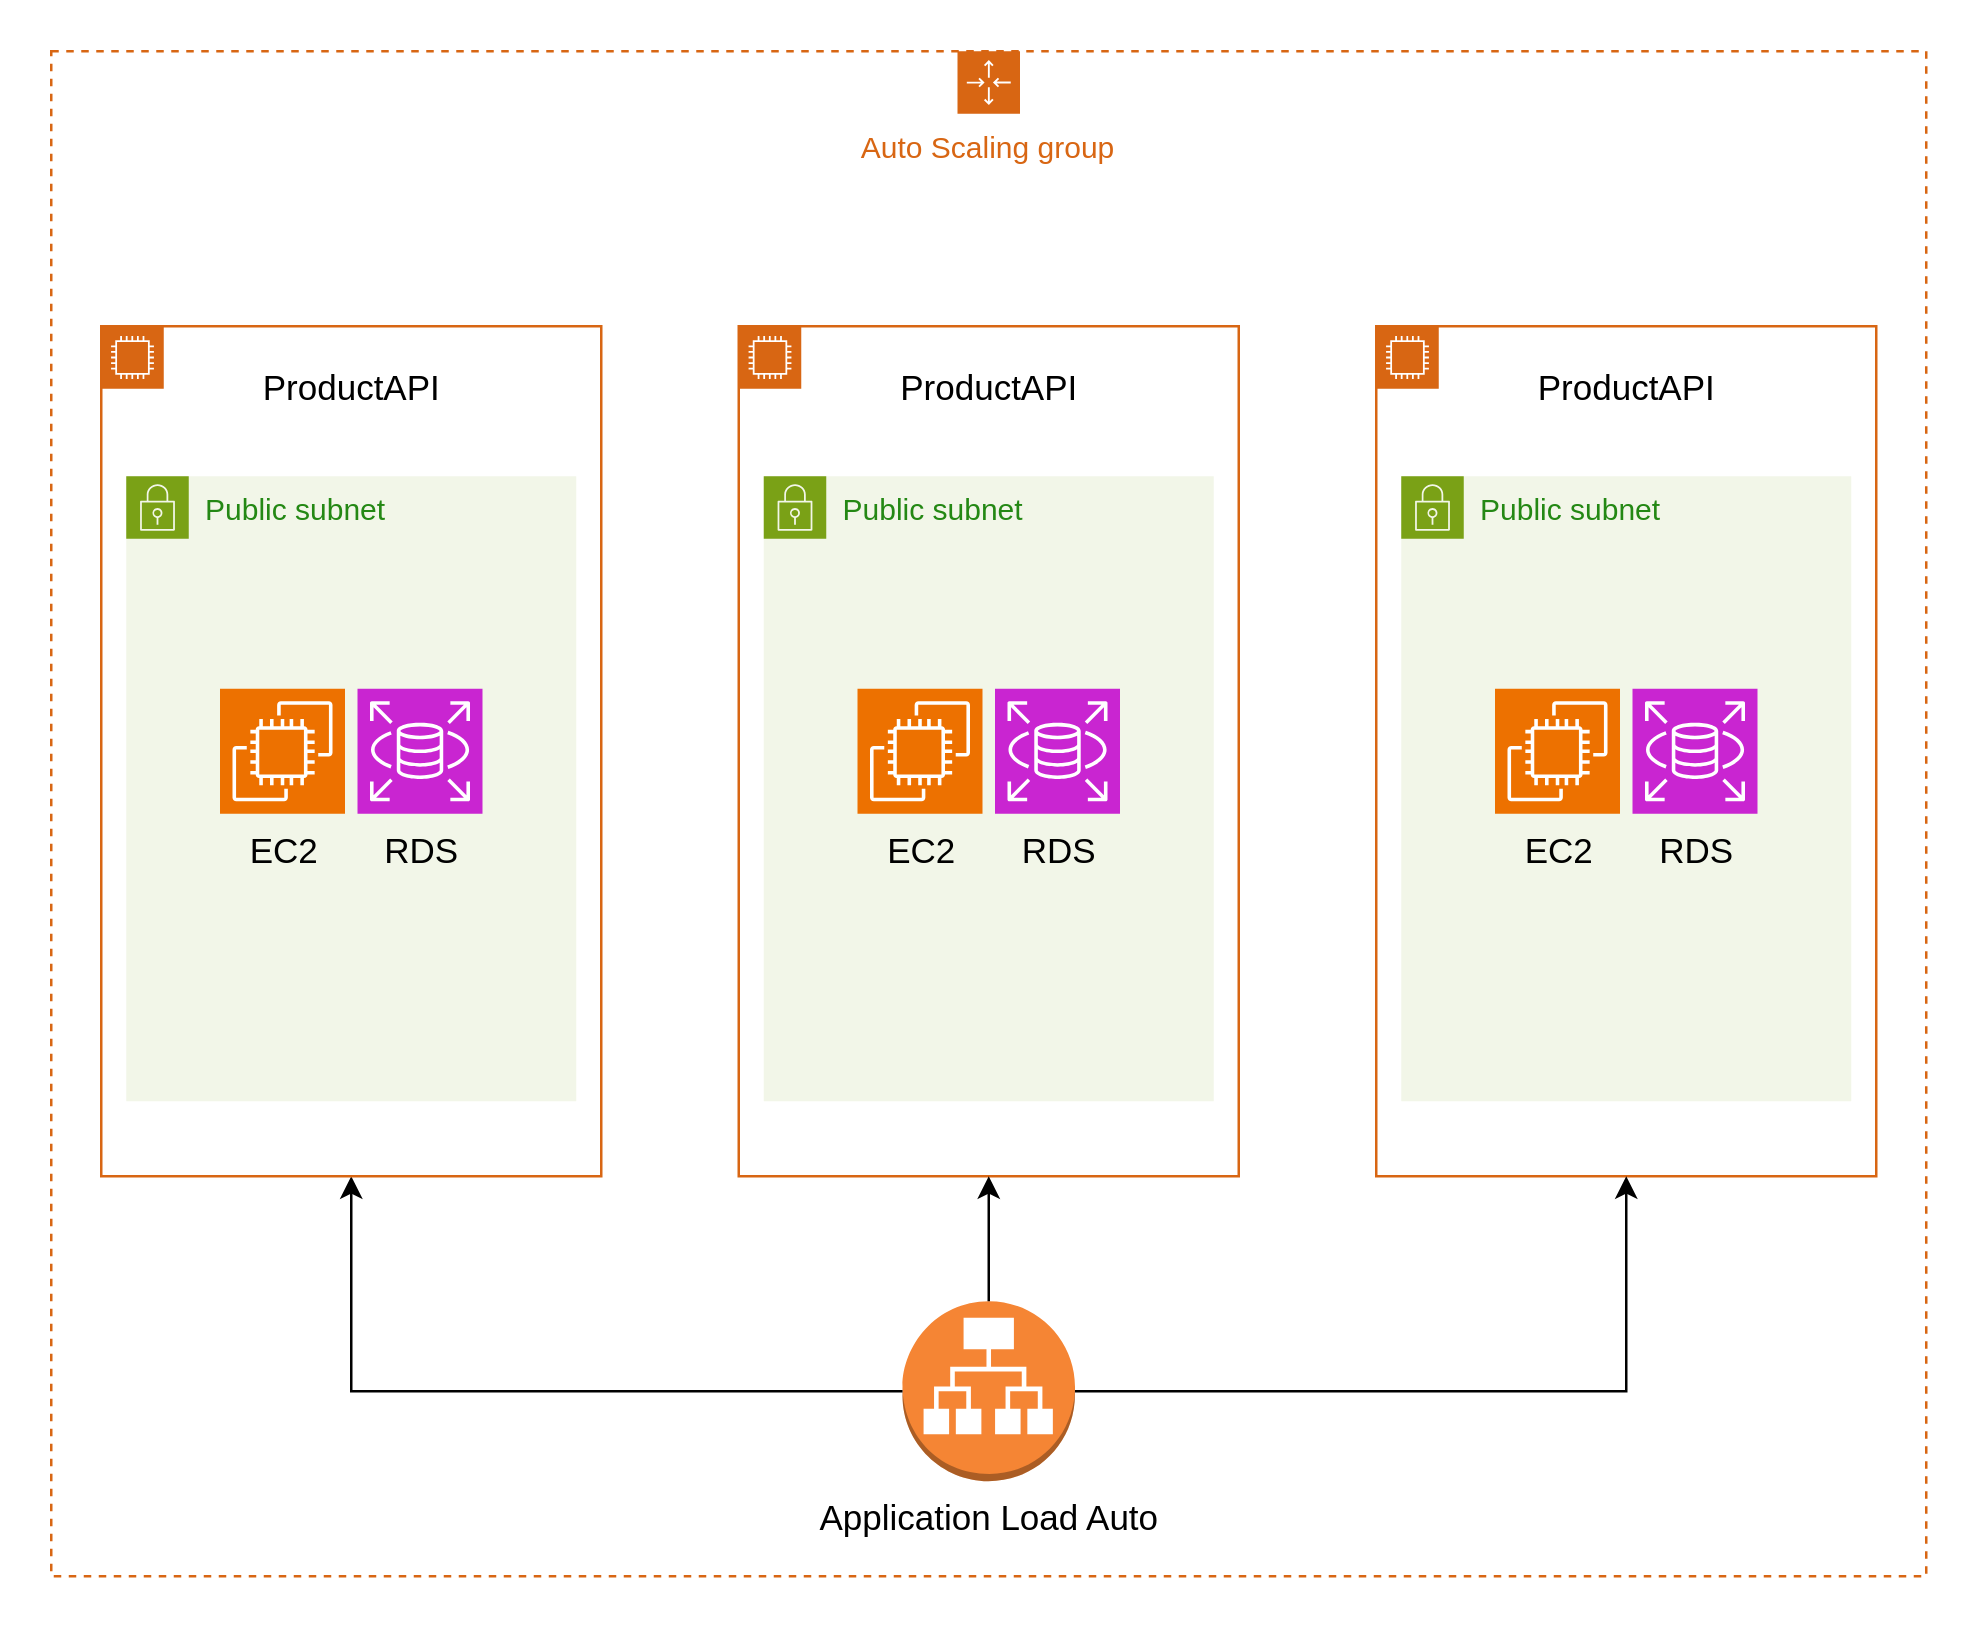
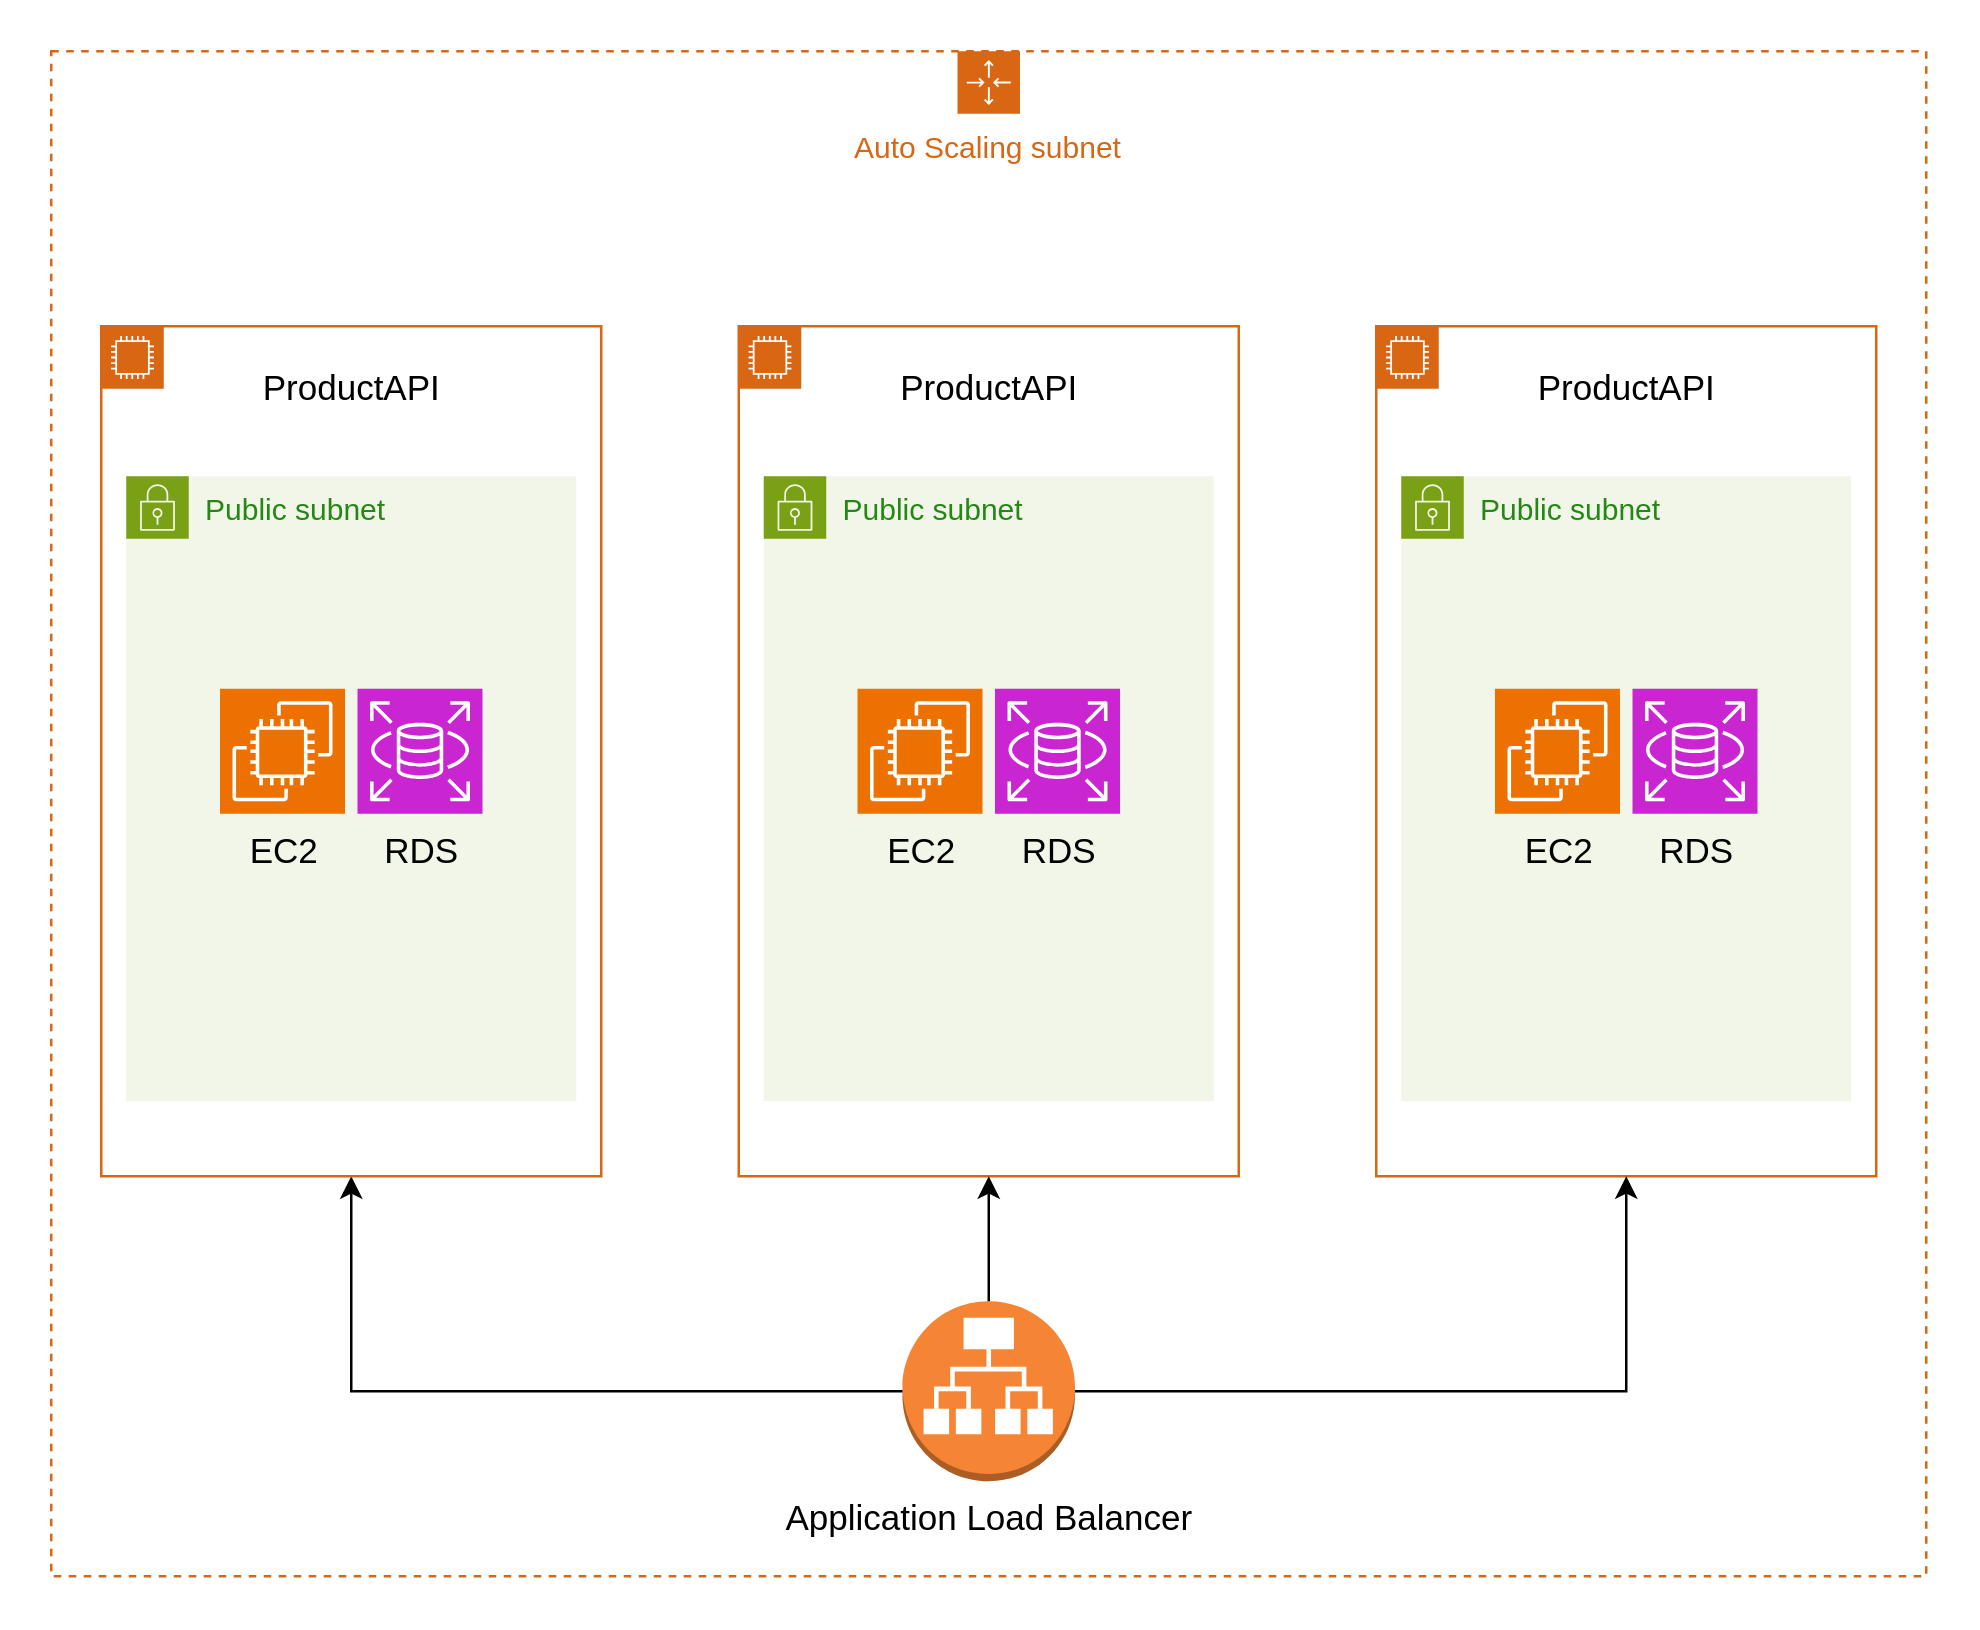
- <mxCell id="2" value="Auto Scaling group" style="points=[[0,0],[0.25,0],[0.5,0],[0.75,0],[1,0],[1,0.25],[1,0.5],[1,0.75],[1,1],[0.75,1],[0.5,1],[0.25,1],[0,1],[0,0.75],[0,0.5],[0,0.25]];outlineConnect=0;gradientColor=none;html=1;whiteSpace=wrap;fontSize=12;fontStyle=0;container=1;pointerEvents=0;collapsible=0;recursiveResize=0;shape=mxgraph.aws4.groupCenter;grIcon=mxgraph.aws4.group_auto_scaling_group;grStroke=1;strokeColor=#D86613;fillColor=none;verticalAlign=top;align=center;fontColor=#D86613;dashed=1;spacingTop=25;" vertex="1" parent="1"><mxGeometry y="20" width="750" height="610" as="geometry" x="20" /></mxCell>
+ <mxCell id="2" value="Auto Scaling subnet" style="points=[[0,0],[0.25,0],[0.5,0],[0.75,0],[1,0],[1,0.25],[1,0.5],[1,0.75],[1,1],[0.75,1],[0.5,1],[0.25,1],[0,1],[0,0.75],[0,0.5],[0,0.25]];outlineConnect=0;gradientColor=none;html=1;whiteSpace=wrap;fontSize=12;fontStyle=0;container=1;pointerEvents=0;collapsible=0;recursiveResize=0;shape=mxgraph.aws4.groupCenter;grIcon=mxgraph.aws4.group_auto_scaling_group;grStroke=1;strokeColor=#D86613;fillColor=none;verticalAlign=top;align=center;fontColor=#D86613;dashed=1;spacingTop=25;" vertex="1" parent="1"><mxGeometry y="20" width="750" height="610" as="geometry" x="20" /></mxCell>
- <mxCell id="28" value="&lt;font style=&quot;font-size: 14px;&quot;&gt;Application Load Auto&lt;/font&gt;" style="text;html=1;align=center;verticalAlign=middle;resizable=0;points=[];autosize=1;strokeColor=none;fillColor=none;" vertex="1" parent="2"><mxGeometry x="280" y="572" width="190" height="30" as="geometry" /></mxCell>
+ <mxCell id="28" value="&lt;font style=&quot;font-size: 14px;&quot;&gt;Application Load Balancer&lt;/font&gt;" style="text;html=1;align=center;verticalAlign=middle;resizable=0;points=[];autosize=1;strokeColor=none;fillColor=none;" vertex="1" parent="2"><mxGeometry x="280" y="572" width="190" height="30" as="geometry" /></mxCell>
